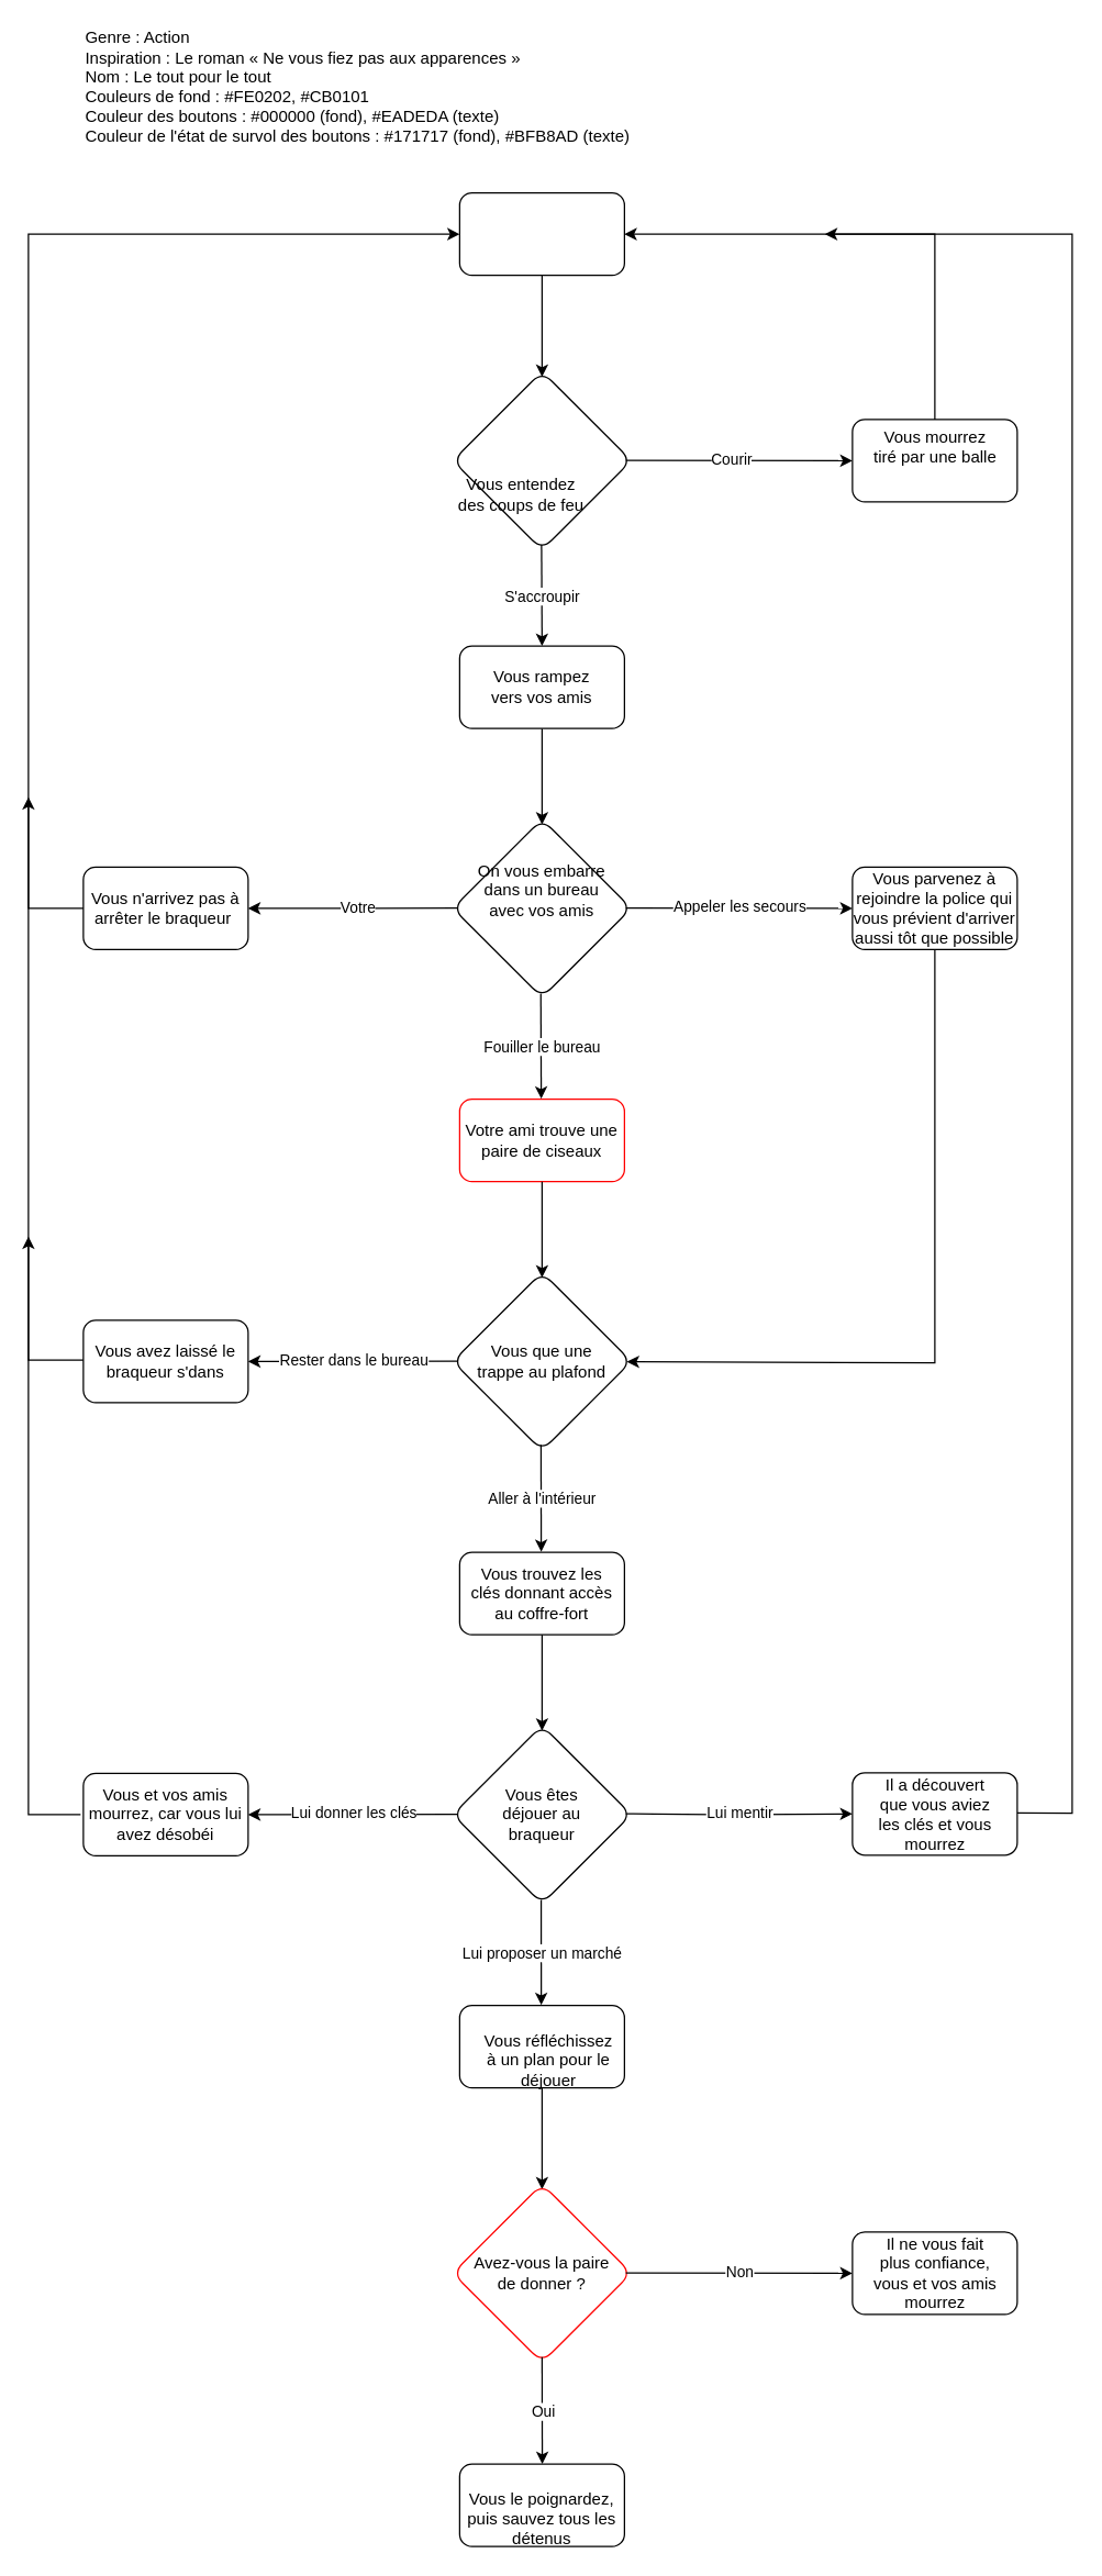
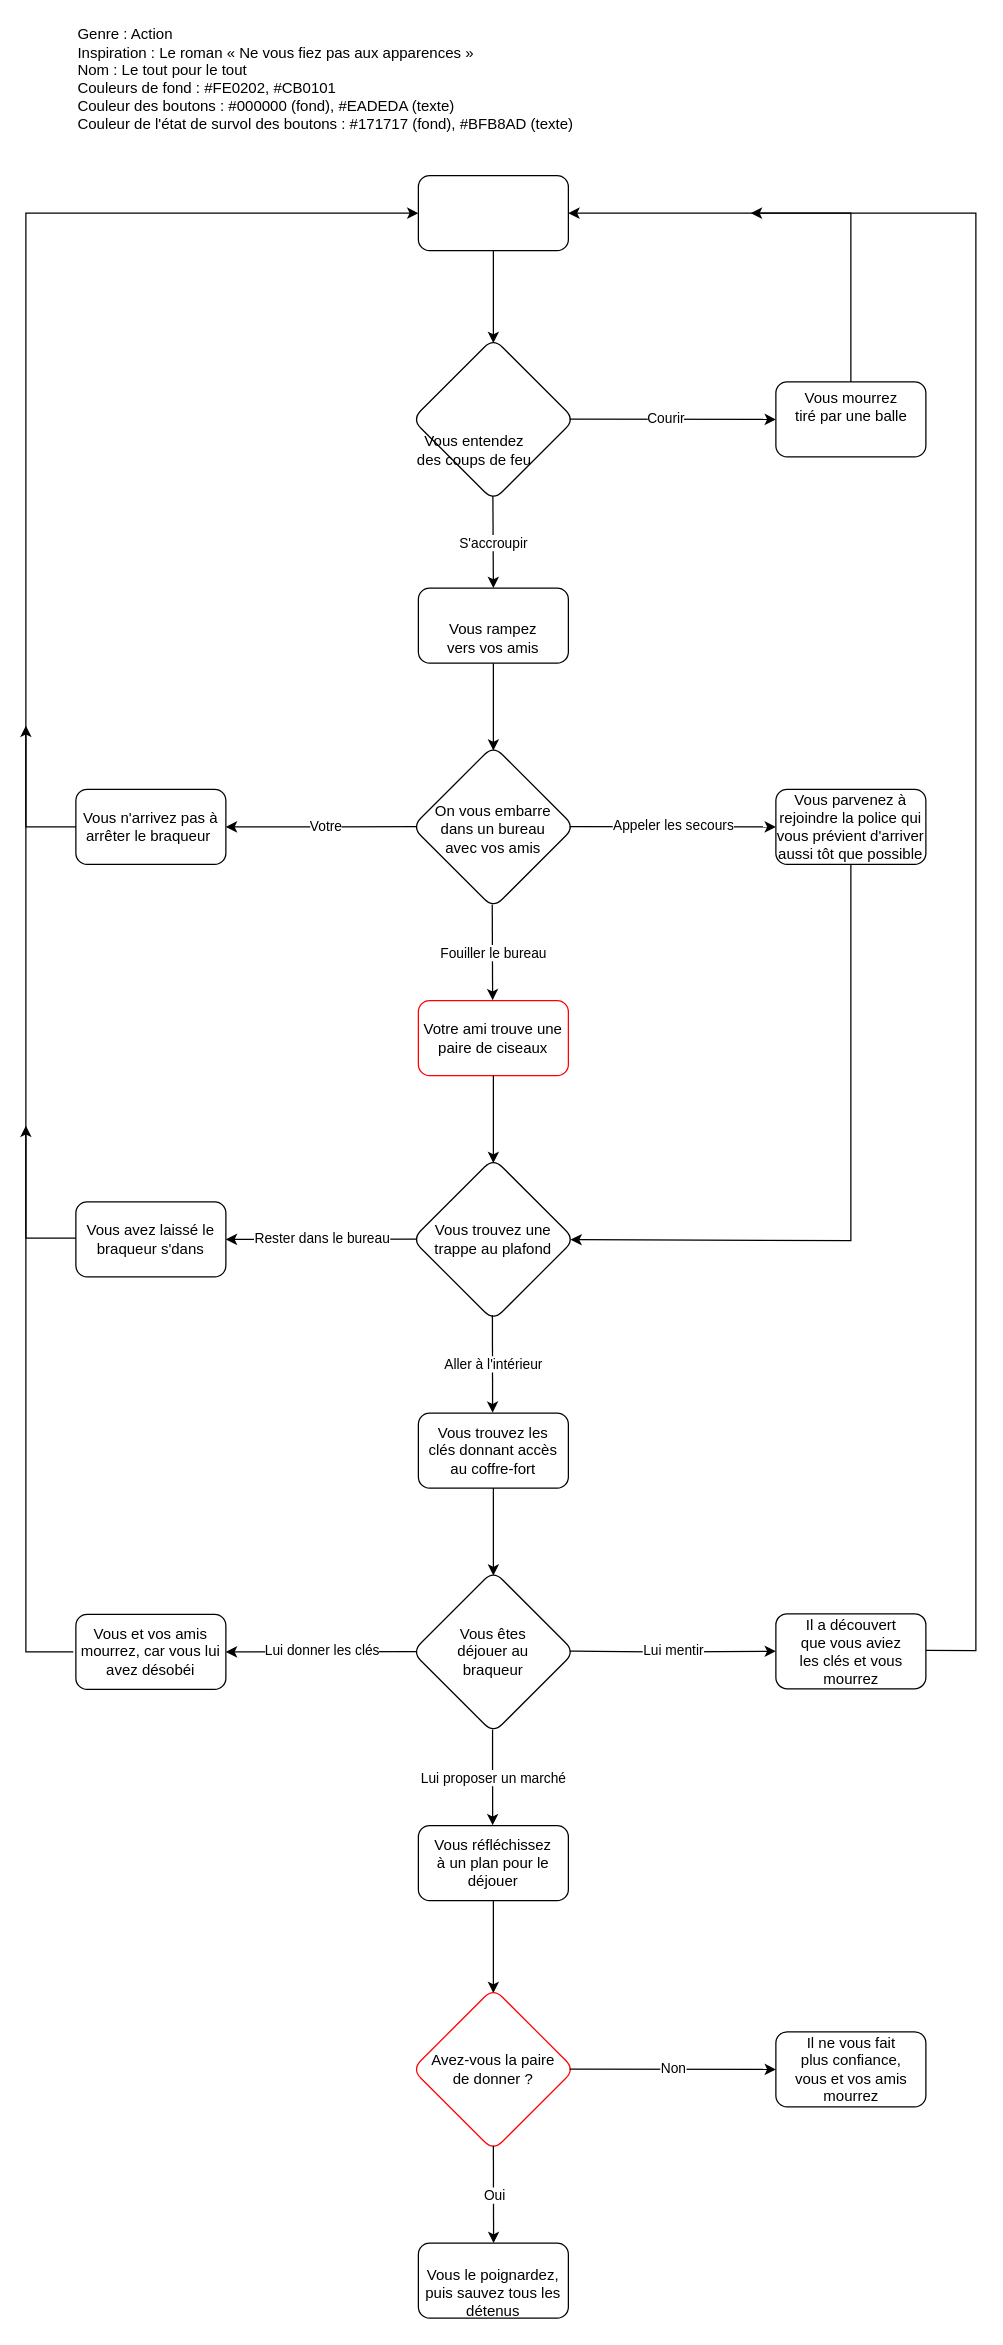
- <mxCell id="16" value="Vous rampez vers vos amis" style="text;html=1;strokeColor=none;fillColor=none;align=center;verticalAlign=middle;whiteSpace=wrap;rounded=0;fontColor=#000000;" parent="1" vertex="1"><mxGeometry x="356" y="485" width="76" height="30" as="geometry" /></mxCell>
+ <mxCell id="16" value="Vous rampez vers vos amis" style="text;html=1;strokeColor=none;fillColor=none;align=center;verticalAlign=middle;whiteSpace=wrap;rounded=0;fontColor=#000000;" parent="1" vertex="1"><mxGeometry x="356" y="495" width="76" height="30" as="geometry" /></mxCell>
- <mxCell id="18" value="On vous embarre dans un bureau avec vos amis" style="text;html=1;strokeColor=none;fillColor=none;align=center;verticalAlign=middle;whiteSpace=wrap;rounded=0;fontColor=#000000;" parent="1" vertex="1"><mxGeometry x="346" y="628" width="96" height="40" as="geometry" /></mxCell>
+ <mxCell id="18" value="On vous embarre dans un bureau avec vos amis" style="text;html=1;strokeColor=none;fillColor=none;align=center;verticalAlign=middle;whiteSpace=wrap;rounded=0;fontColor=#000000;" parent="1" vertex="1"><mxGeometry x="346" y="643" width="96" height="40" as="geometry" /></mxCell>
- <mxCell id="29" value="Vous que une trappe au plafond" style="text;html=1;strokeColor=none;fillColor=none;align=center;verticalAlign=middle;whiteSpace=wrap;rounded=0;fontColor=#000000;" parent="1" vertex="1"><mxGeometry x="342" y="971" width="104" height="40" as="geometry" /></mxCell>
+ <mxCell id="29" value="Vous trouvez une trappe au plafond" style="text;html=1;strokeColor=none;fillColor=none;align=center;verticalAlign=middle;whiteSpace=wrap;rounded=0;fontColor=#000000;" parent="1" vertex="1"><mxGeometry x="342" y="971" width="104" height="40" as="geometry" /></mxCell>
- <mxCell id="48" value="Vous réfléchissez à un plan pour le déjouer" style="text;html=1;strokeColor=none;fillColor=none;align=center;verticalAlign=middle;whiteSpace=wrap;rounded=0;fontColor=#000000;" parent="1" vertex="1"><mxGeometry x="347" y="1485" width="104" height="30" as="geometry" /></mxCell>
+ <mxCell id="48" value="Vous réfléchissez à un plan pour le déjouer" style="text;html=1;strokeColor=none;fillColor=none;align=center;verticalAlign=middle;whiteSpace=wrap;rounded=0;fontColor=#000000;" parent="1" vertex="1"><mxGeometry x="342" y="1475" width="104" height="30" as="geometry" /></mxCell>
